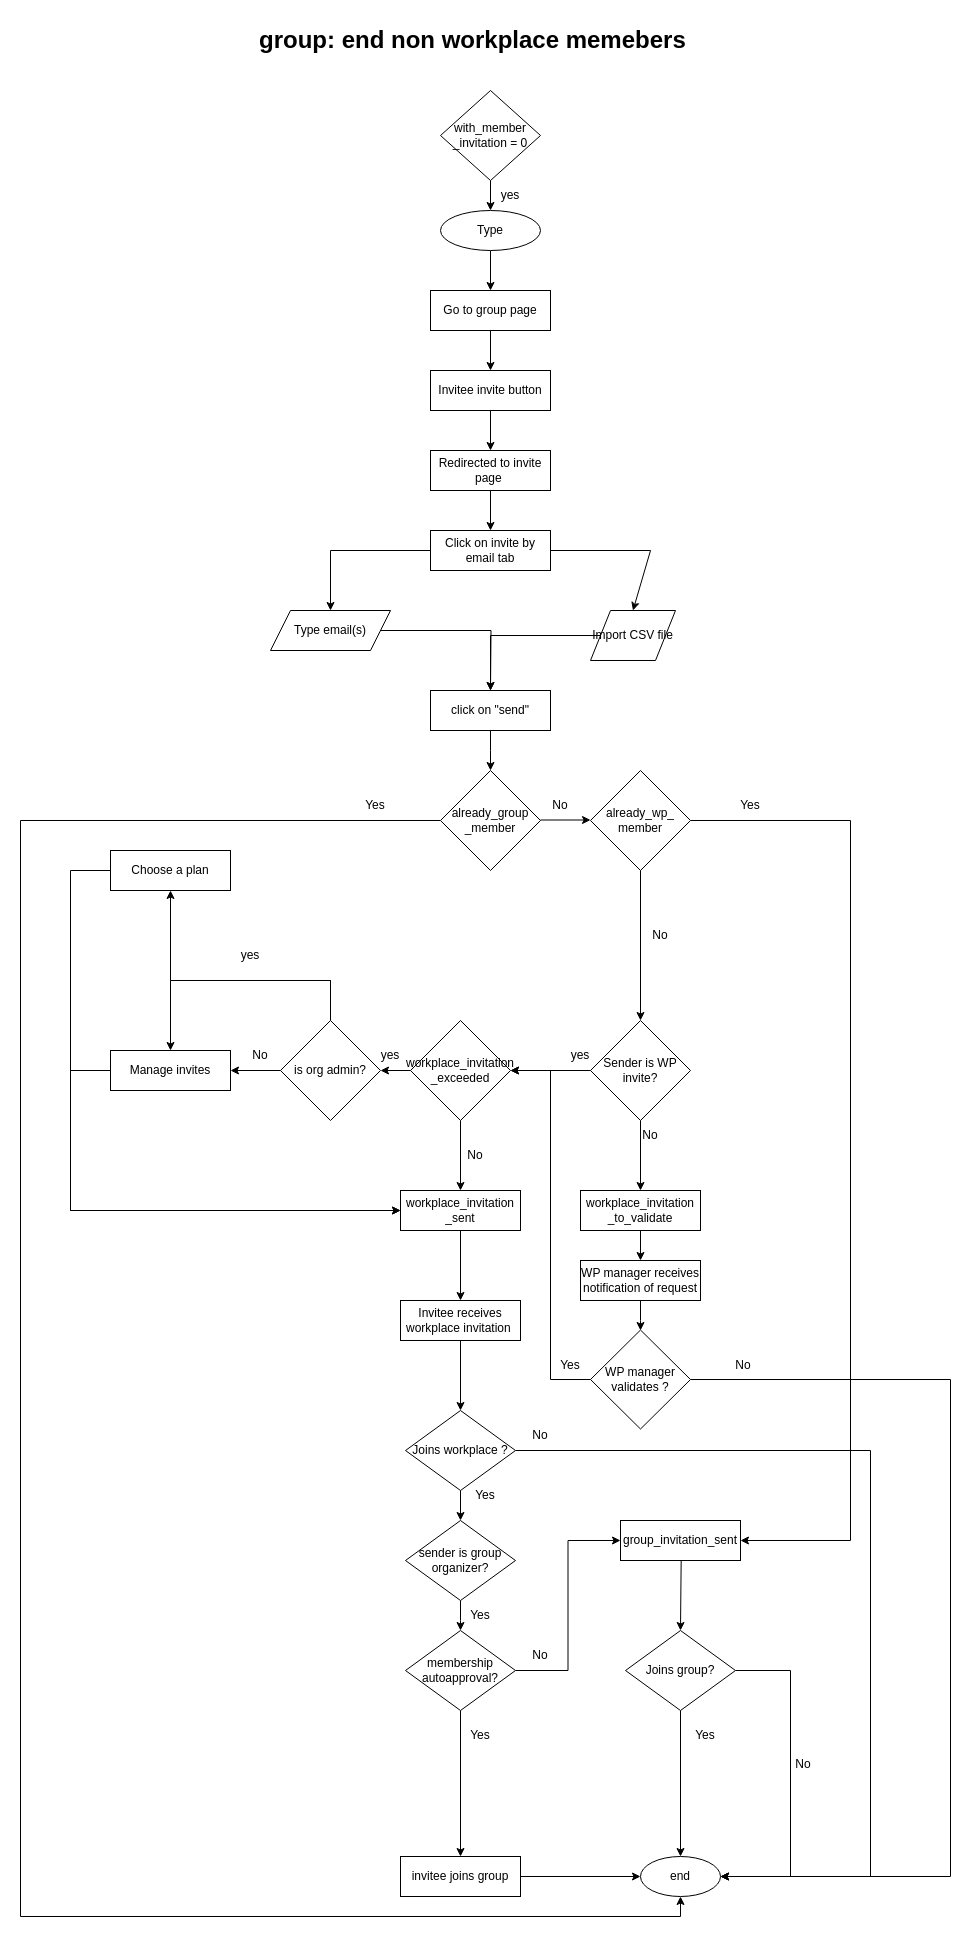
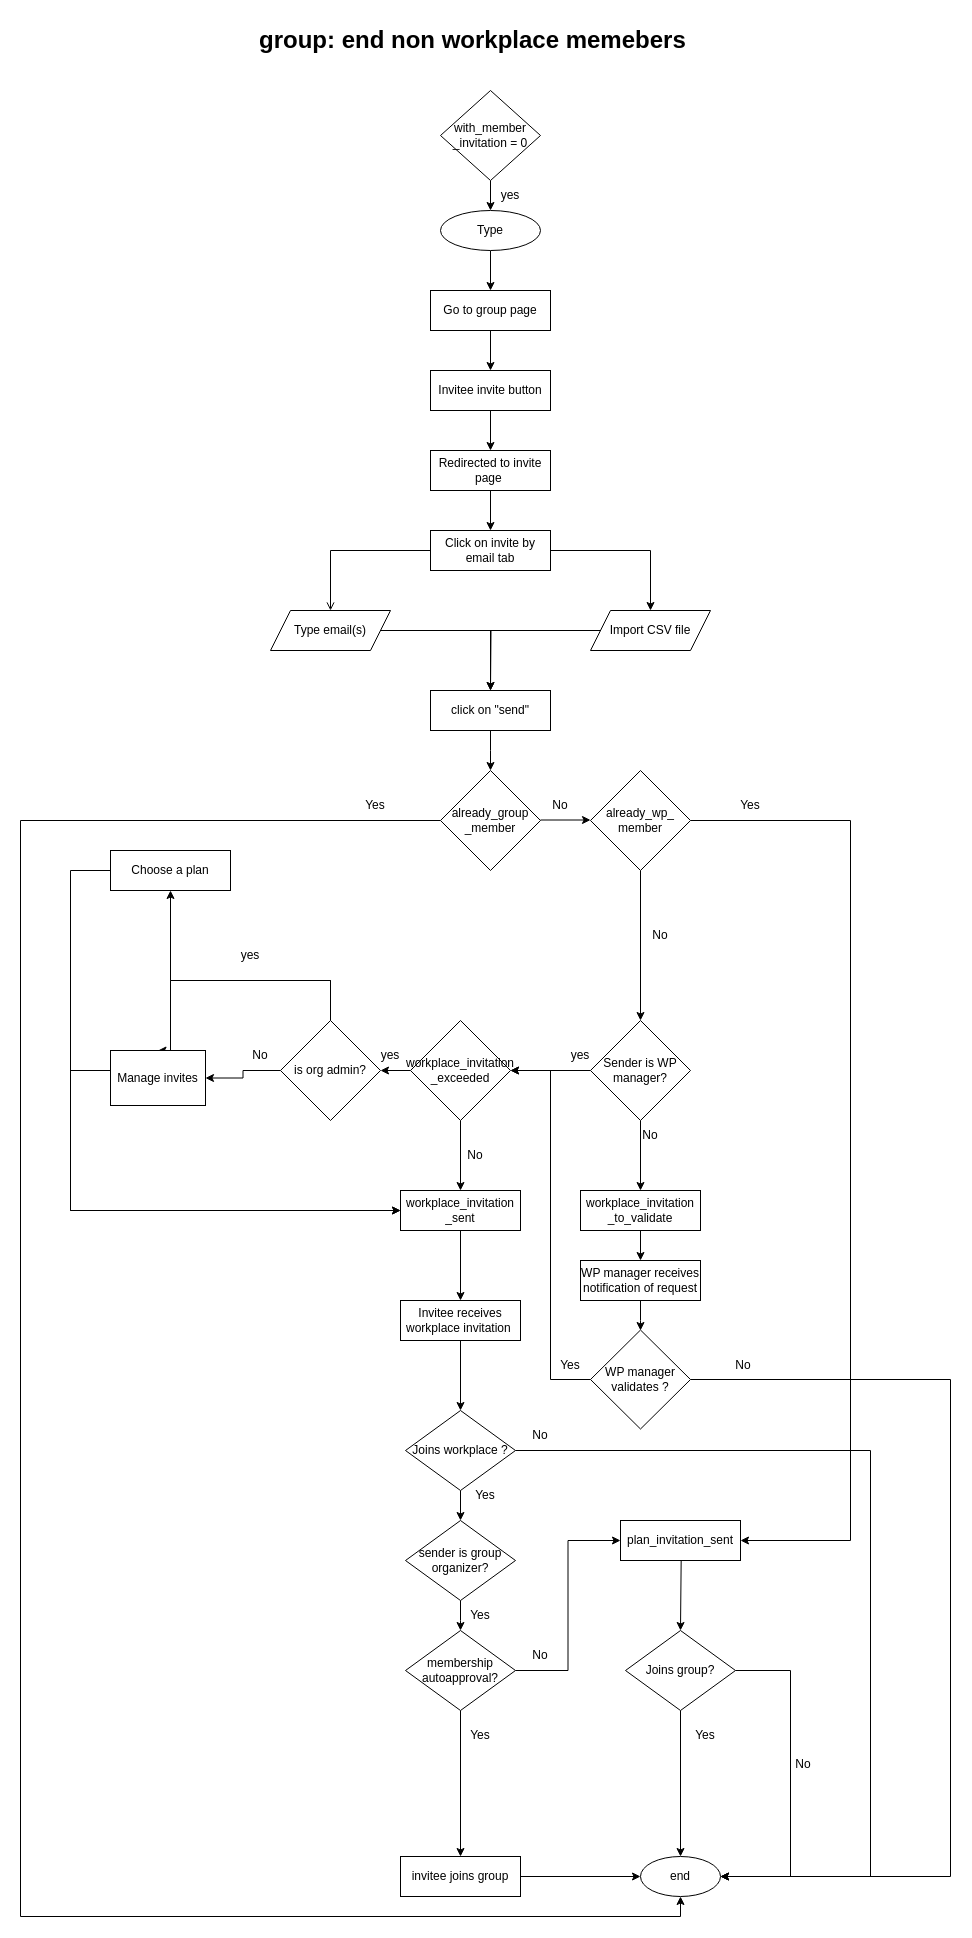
- <mxCell id="15" value="" style="endArrow=classic;html=1;rounded=0;entryX=0.5;entryY=0;entryDx=0;entryDy=0;exitX=0;exitY=0.5;exitDx=0;exitDy=0;" parent="1" source="10" target="12" edge="1"><mxGeometry width="50" height="50" relative="1" as="geometry"><mxPoint x="460" y="590" as="sourcePoint" /><mxPoint x="510" y="540" as="targetPoint" /><Array as="points"><mxPoint x="330" y="550" /></Array></mxGeometry></mxCell>
+ <mxCell id="15" value="" style="endArrow=open;html=1;rounded=0;entryX=0.5;entryY=0;entryDx=0;entryDy=0;exitX=0;exitY=0.5;exitDx=0;exitDy=0;" parent="1" source="10" target="12" edge="1"><mxGeometry width="50" height="50" relative="1" as="geometry"><mxPoint x="460" y="590" as="sourcePoint" /><mxPoint x="510" y="540" as="targetPoint" /><Array as="points"><mxPoint x="330" y="550" /></Array></mxGeometry></mxCell>
- <mxCell id="14" value="Import CSV file" style="shape=parallelogram;perimeter=parallelogramPerimeter;whiteSpace=wrap;html=1;fixedSize=1;" parent="1" vertex="1"><mxGeometry x="590" y="610" width="85" height="50" as="geometry" /></mxCell>
+ <mxCell id="14" value="Import CSV file" style="shape=parallelogram;perimeter=parallelogramPerimeter;whiteSpace=wrap;html=1;fixedSize=1;" parent="1" vertex="1"><mxGeometry x="590" y="610" width="120" height="40" as="geometry" /></mxCell>
- <mxCell id="75" value="Manage invites" style="rounded=0;whiteSpace=wrap;html=1;" vertex="1" parent="1"><mxGeometry x="110" y="1050" width="120" height="40" as="geometry" /></mxCell>
+ <mxCell id="75" value="Manage invites" style="rounded=0;whiteSpace=wrap;html=1;" vertex="1" parent="1"><mxGeometry x="110" y="1050" width="95" height="55" as="geometry" /></mxCell>
- <mxCell id="34" value="Sender is WP invite?" style="rhombus;whiteSpace=wrap;html=1;" vertex="1" parent="1"><mxGeometry x="590" y="1020" width="100" height="100" as="geometry" /></mxCell>
+ <mxCell id="34" value="Sender is WP manager?" style="rhombus;whiteSpace=wrap;html=1;" vertex="1" parent="1"><mxGeometry x="590" y="1020" width="100" height="100" as="geometry" /></mxCell>
- <mxCell id="82" value="group_invitation_sent" style="whiteSpace=wrap;html=1;" vertex="1" parent="1"><mxGeometry x="620" y="1520" width="120" height="40" as="geometry" /></mxCell>
+ <mxCell id="82" value="plan_invitation_sent" style="whiteSpace=wrap;html=1;" vertex="1" parent="1"><mxGeometry x="620" y="1520" width="120" height="40" as="geometry" /></mxCell>
